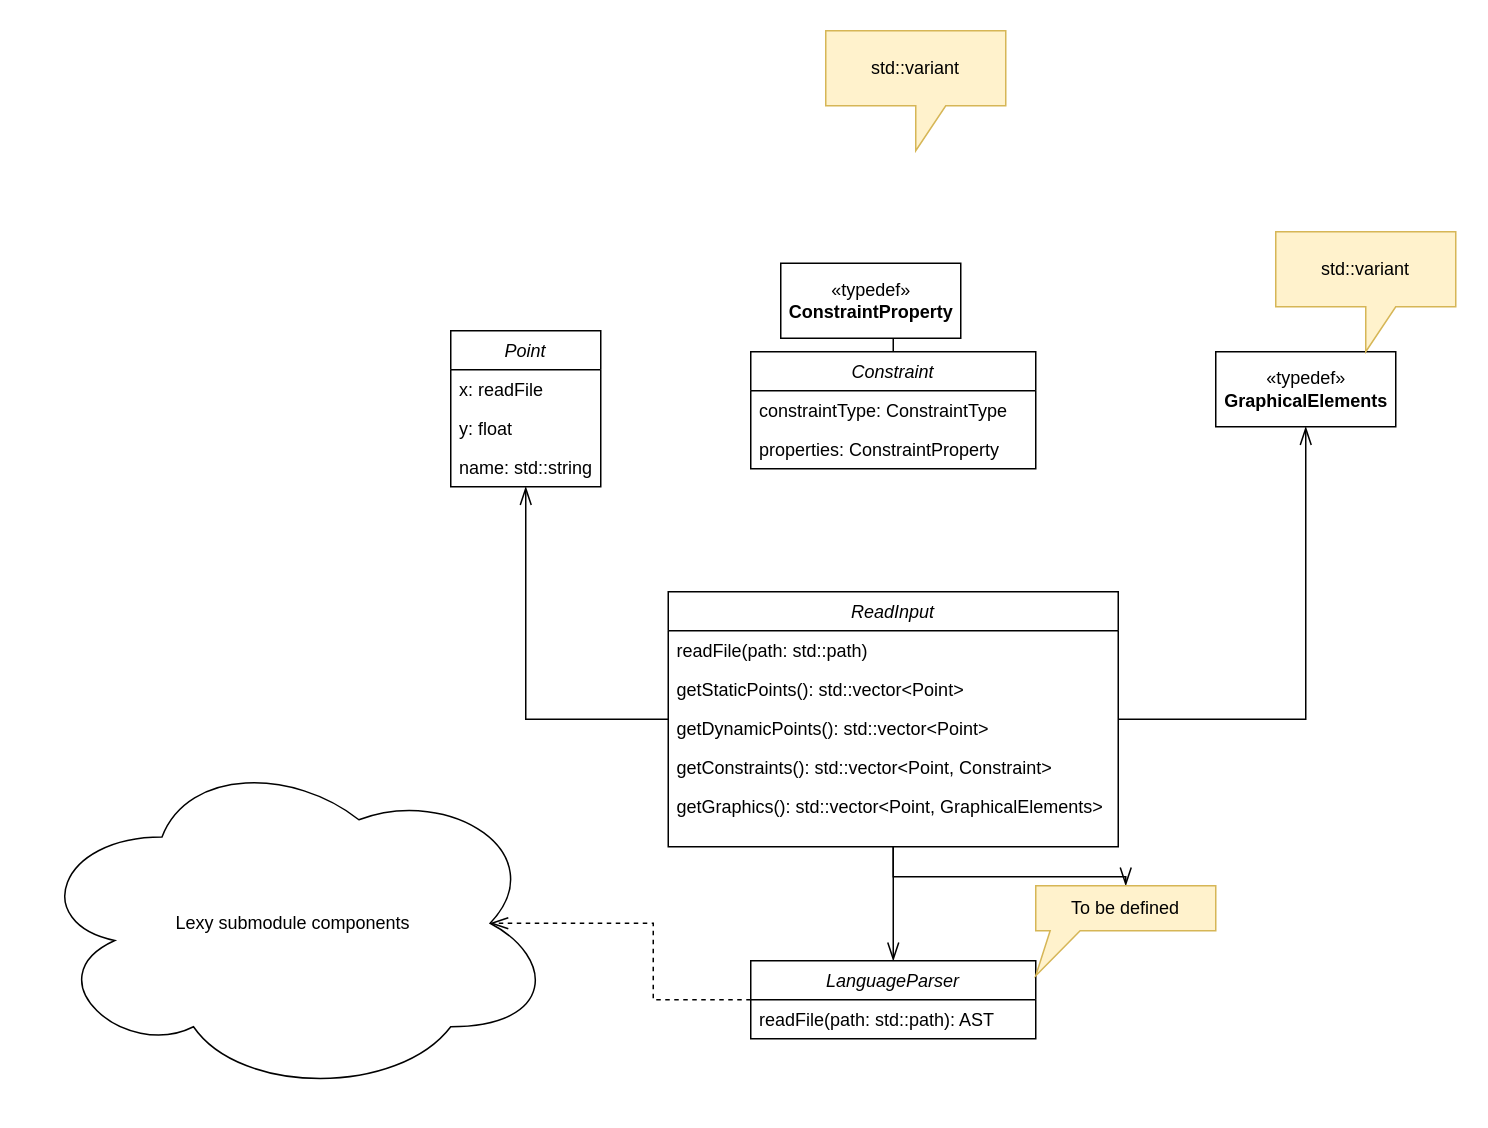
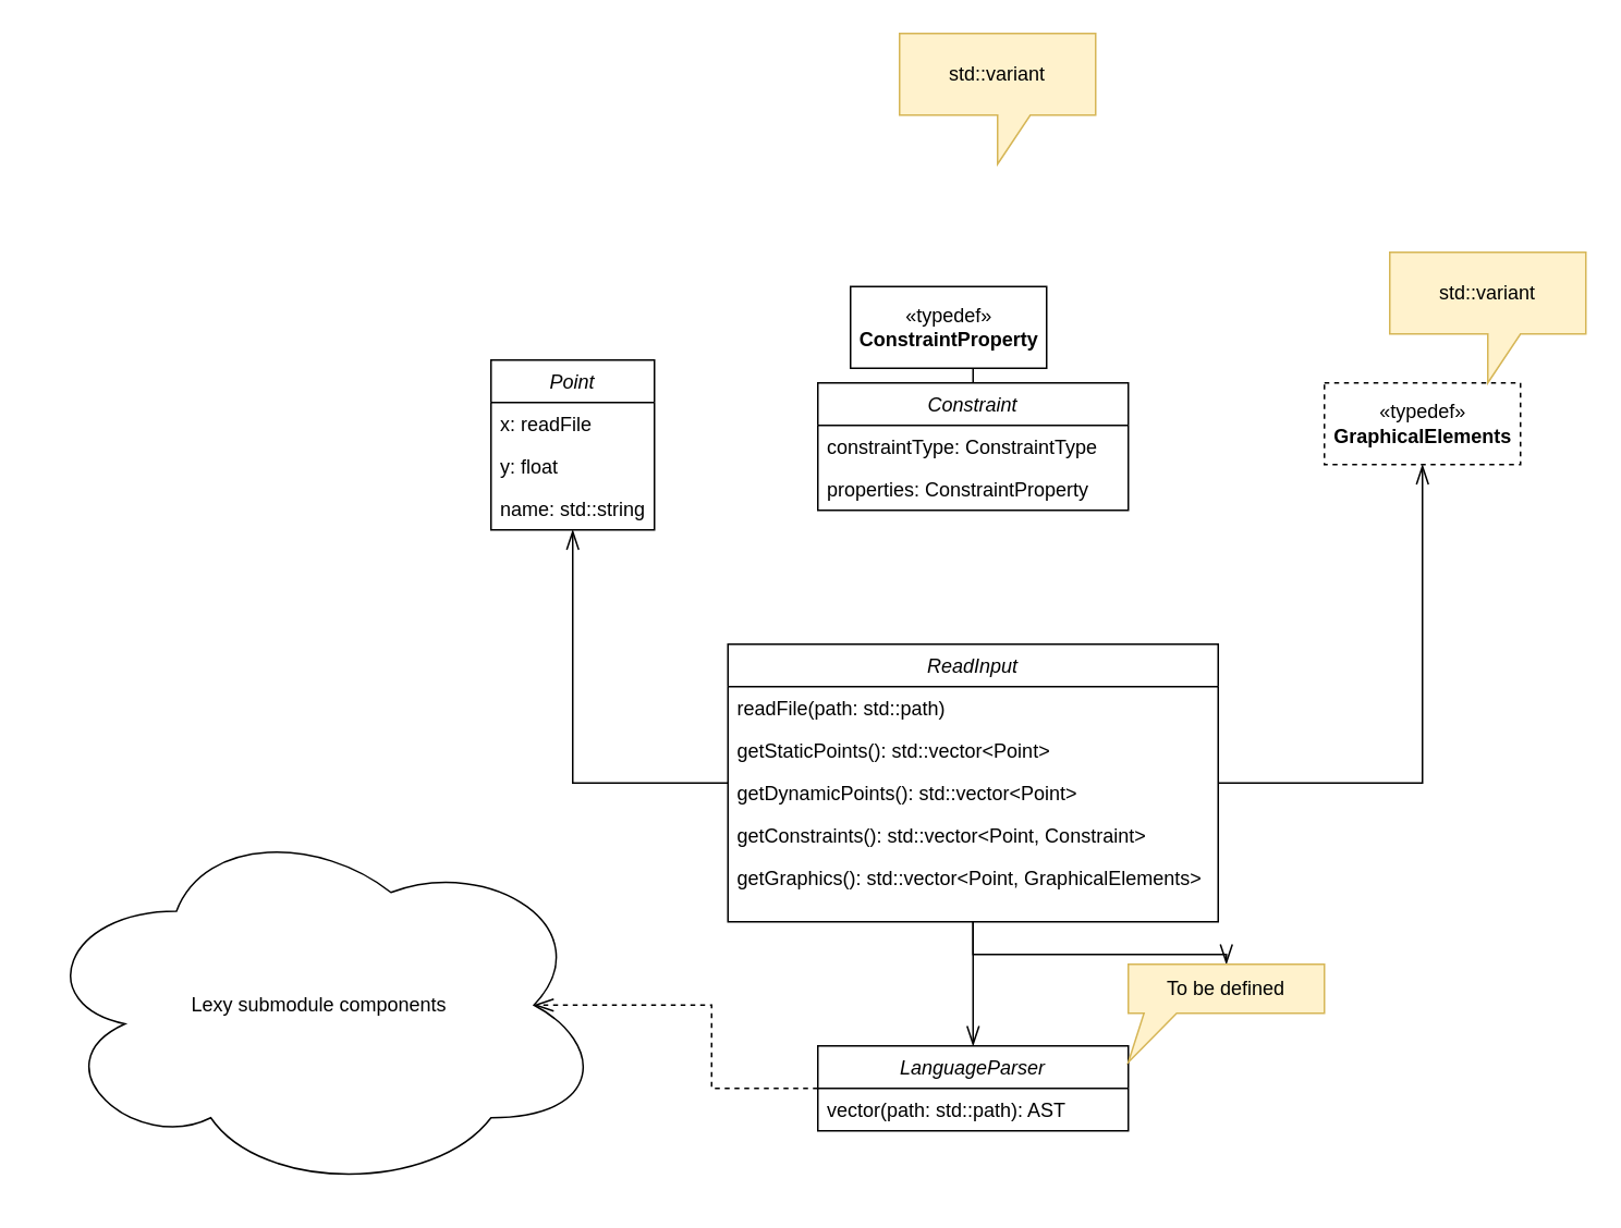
- <mxCell id="20" value="«typedef»&lt;br&gt;&lt;b&gt;GraphicalElements&lt;/b&gt;" style="html=1;" parent="1" vertex="1"><mxGeometry x="810" y="234" width="120" height="50" as="geometry" /></mxCell>
+ <mxCell id="20" value="«typedef»&lt;br&gt;&lt;b&gt;GraphicalElements&lt;/b&gt;" style="html=1;dashed=1;" parent="1" vertex="1"><mxGeometry x="810" y="234" width="120" height="50" as="geometry" /></mxCell>
- <mxCell id="27" value="readFile(path: std::path): AST" style="text;align=left;verticalAlign=top;spacingLeft=4;spacingRight=4;overflow=hidden;rotatable=0;points=[[0,0.5],[1,0.5]];portConstraint=eastwest;rounded=0;shadow=0;html=0;" parent="26" vertex="1"><mxGeometry y="26" width="190" height="26" as="geometry" /></mxCell>
+ <mxCell id="27" value="vector(path: std::path): AST" style="text;align=left;verticalAlign=top;spacingLeft=4;spacingRight=4;overflow=hidden;rotatable=0;points=[[0,0.5],[1,0.5]];portConstraint=eastwest;rounded=0;shadow=0;html=0;" parent="26" vertex="1"><mxGeometry y="26" width="190" height="26" as="geometry" /></mxCell>
